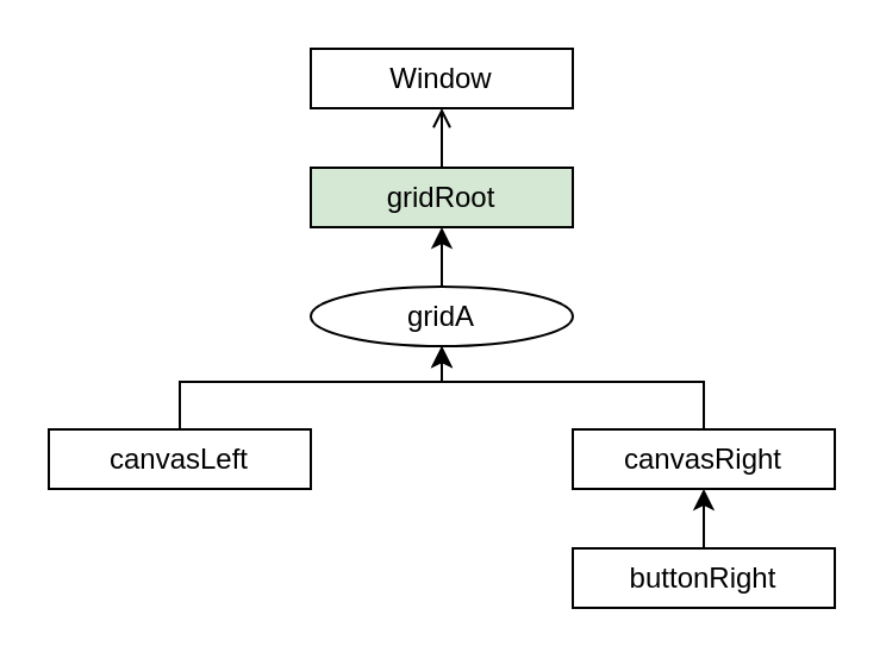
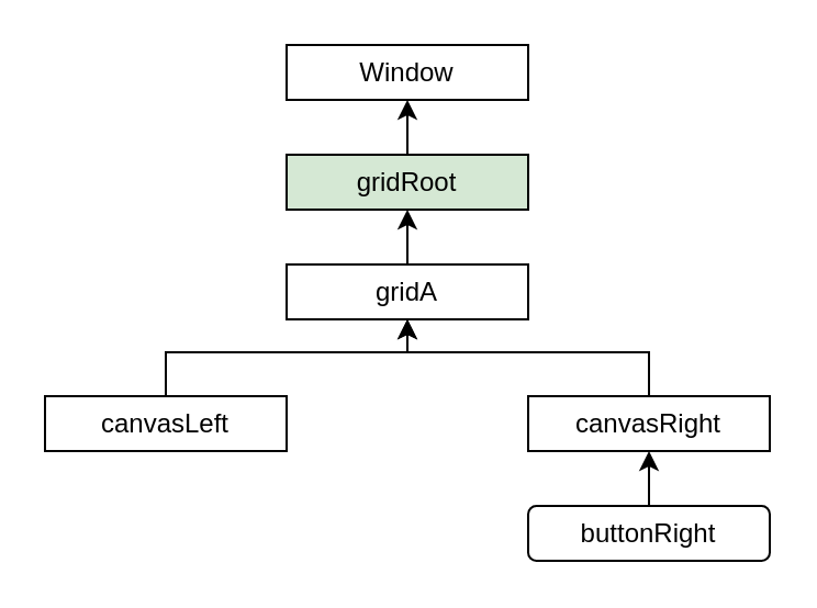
- <mxCell id="3" value="" style="edgeStyle=orthogonalEdgeStyle;rounded=0;orthogonalLoop=1;jettySize=auto;html=1;endArrow=open;" edge="1" parent="1" source="4" target="2"><mxGeometry relative="1" as="geometry" /></mxCell>
+ <mxCell id="3" value="" style="edgeStyle=orthogonalEdgeStyle;rounded=0;orthogonalLoop=1;jettySize=auto;html=1;" edge="1" parent="1" source="4" target="2"><mxGeometry relative="1" as="geometry" /></mxCell>
- <mxCell id="6" value="gridA" style="ellipse;html=1;whiteSpace=wrap;" vertex="1" parent="1"><mxGeometry x="130" y="120" width="110" height="25" as="geometry" /></mxCell>
+ <mxCell id="6" value="gridA" style="html=1;whiteSpace=wrap;" vertex="1" parent="1"><mxGeometry x="130" y="120" width="110" height="25" as="geometry" /></mxCell>
- <mxCell id="12" value="buttonRight" style="html=1;whiteSpace=wrap;" vertex="1" parent="1"><mxGeometry x="240" y="230" width="110" height="25" as="geometry" /></mxCell>
+ <mxCell id="12" value="buttonRight" style="html=1;whiteSpace=wrap;rounded=1;" vertex="1" parent="1"><mxGeometry x="240" y="230" width="110" height="25" as="geometry" /></mxCell>
